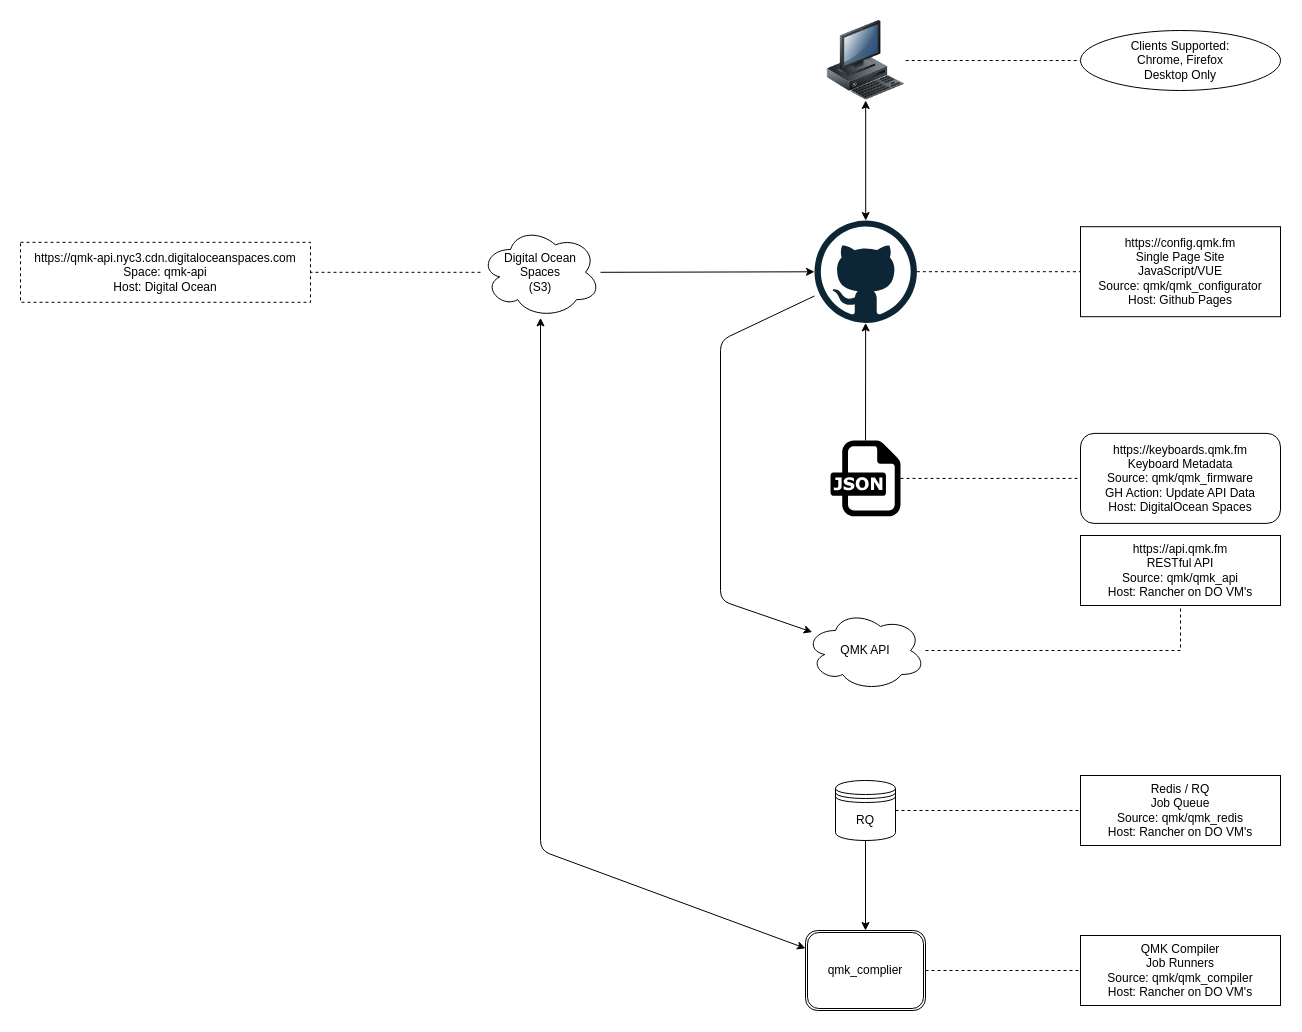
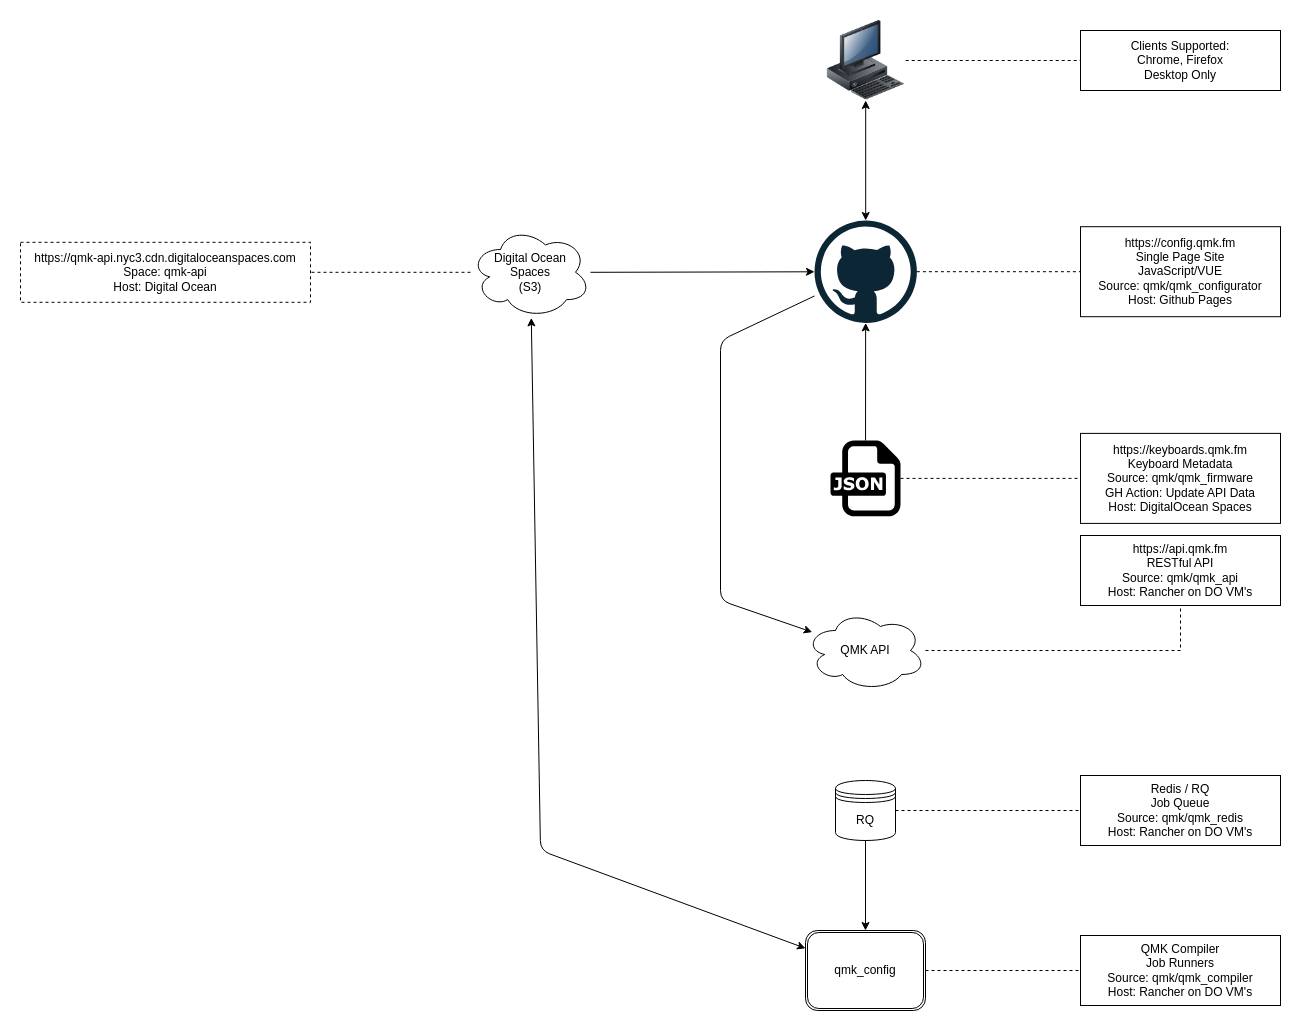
- <mxCell id="6" value="Clients Supported:&lt;br&gt;Chrome, Firefox&lt;br&gt;Desktop Only" style="ellipse;whiteSpace=wrap;html=1;verticalAlign=middle;labelBackgroundColor=white;" parent="1" vertex="1"><mxGeometry x="1080" y="30" width="200" height="60" as="geometry" /></mxCell>
+ <mxCell id="6" value="Clients Supported:&lt;br&gt;Chrome, Firefox&lt;br&gt;Desktop Only" style="whiteSpace=wrap;html=1;verticalAlign=middle;labelBackgroundColor=white;" parent="1" vertex="1"><mxGeometry x="1080" y="30" width="200" height="60" as="geometry" /></mxCell>
- <mxCell id="18" value="Digital Ocean&lt;br&gt;Spaces&lt;br&gt;(S3)" style="ellipse;shape=cloud;whiteSpace=wrap;html=1;" parent="1" vertex="1"><mxGeometry x="480" y="226.2" width="120" height="91.2" as="geometry" /></mxCell>
+ <mxCell id="18" value="Digital Ocean&lt;br&gt;Spaces&lt;br&gt;(S3)" style="ellipse;shape=cloud;whiteSpace=wrap;html=1;" parent="1" vertex="1"><mxGeometry x="470" y="226.2" width="120" height="91.2" as="geometry" /></mxCell>
- <mxCell id="11" value="https://keyboards.qmk.fm&lt;br&gt;Keyboard Metadata&lt;br&gt;Source: qmk/qmk_firmware&lt;br&gt;GH Action: Update API Data&lt;br&gt;Host: DigitalOcean Spaces" style="whiteSpace=wrap;html=1;dashed=0;verticalAlign=middle;rounded=1;" parent="1" vertex="1"><mxGeometry x="1080" y="432.9" width="200" height="90" as="geometry" /></mxCell>
+ <mxCell id="11" value="https://keyboards.qmk.fm&lt;br&gt;Keyboard Metadata&lt;br&gt;Source: qmk/qmk_firmware&lt;br&gt;GH Action: Update API Data&lt;br&gt;Host: DigitalOcean Spaces" style="whiteSpace=wrap;html=1;dashed=0;verticalAlign=middle;" parent="1" vertex="1"><mxGeometry x="1080" y="432.9" width="200" height="90" as="geometry" /></mxCell>
- <mxCell id="24" value="qmk_complier" style="shape=ext;double=1;rounded=1;whiteSpace=wrap;html=1;" parent="1" vertex="1"><mxGeometry x="805" y="930" width="120" height="80" as="geometry" /></mxCell>
+ <mxCell id="24" value="qmk_config" style="shape=ext;double=1;rounded=1;whiteSpace=wrap;html=1;" parent="1" vertex="1"><mxGeometry x="805" y="930" width="120" height="80" as="geometry" /></mxCell>
